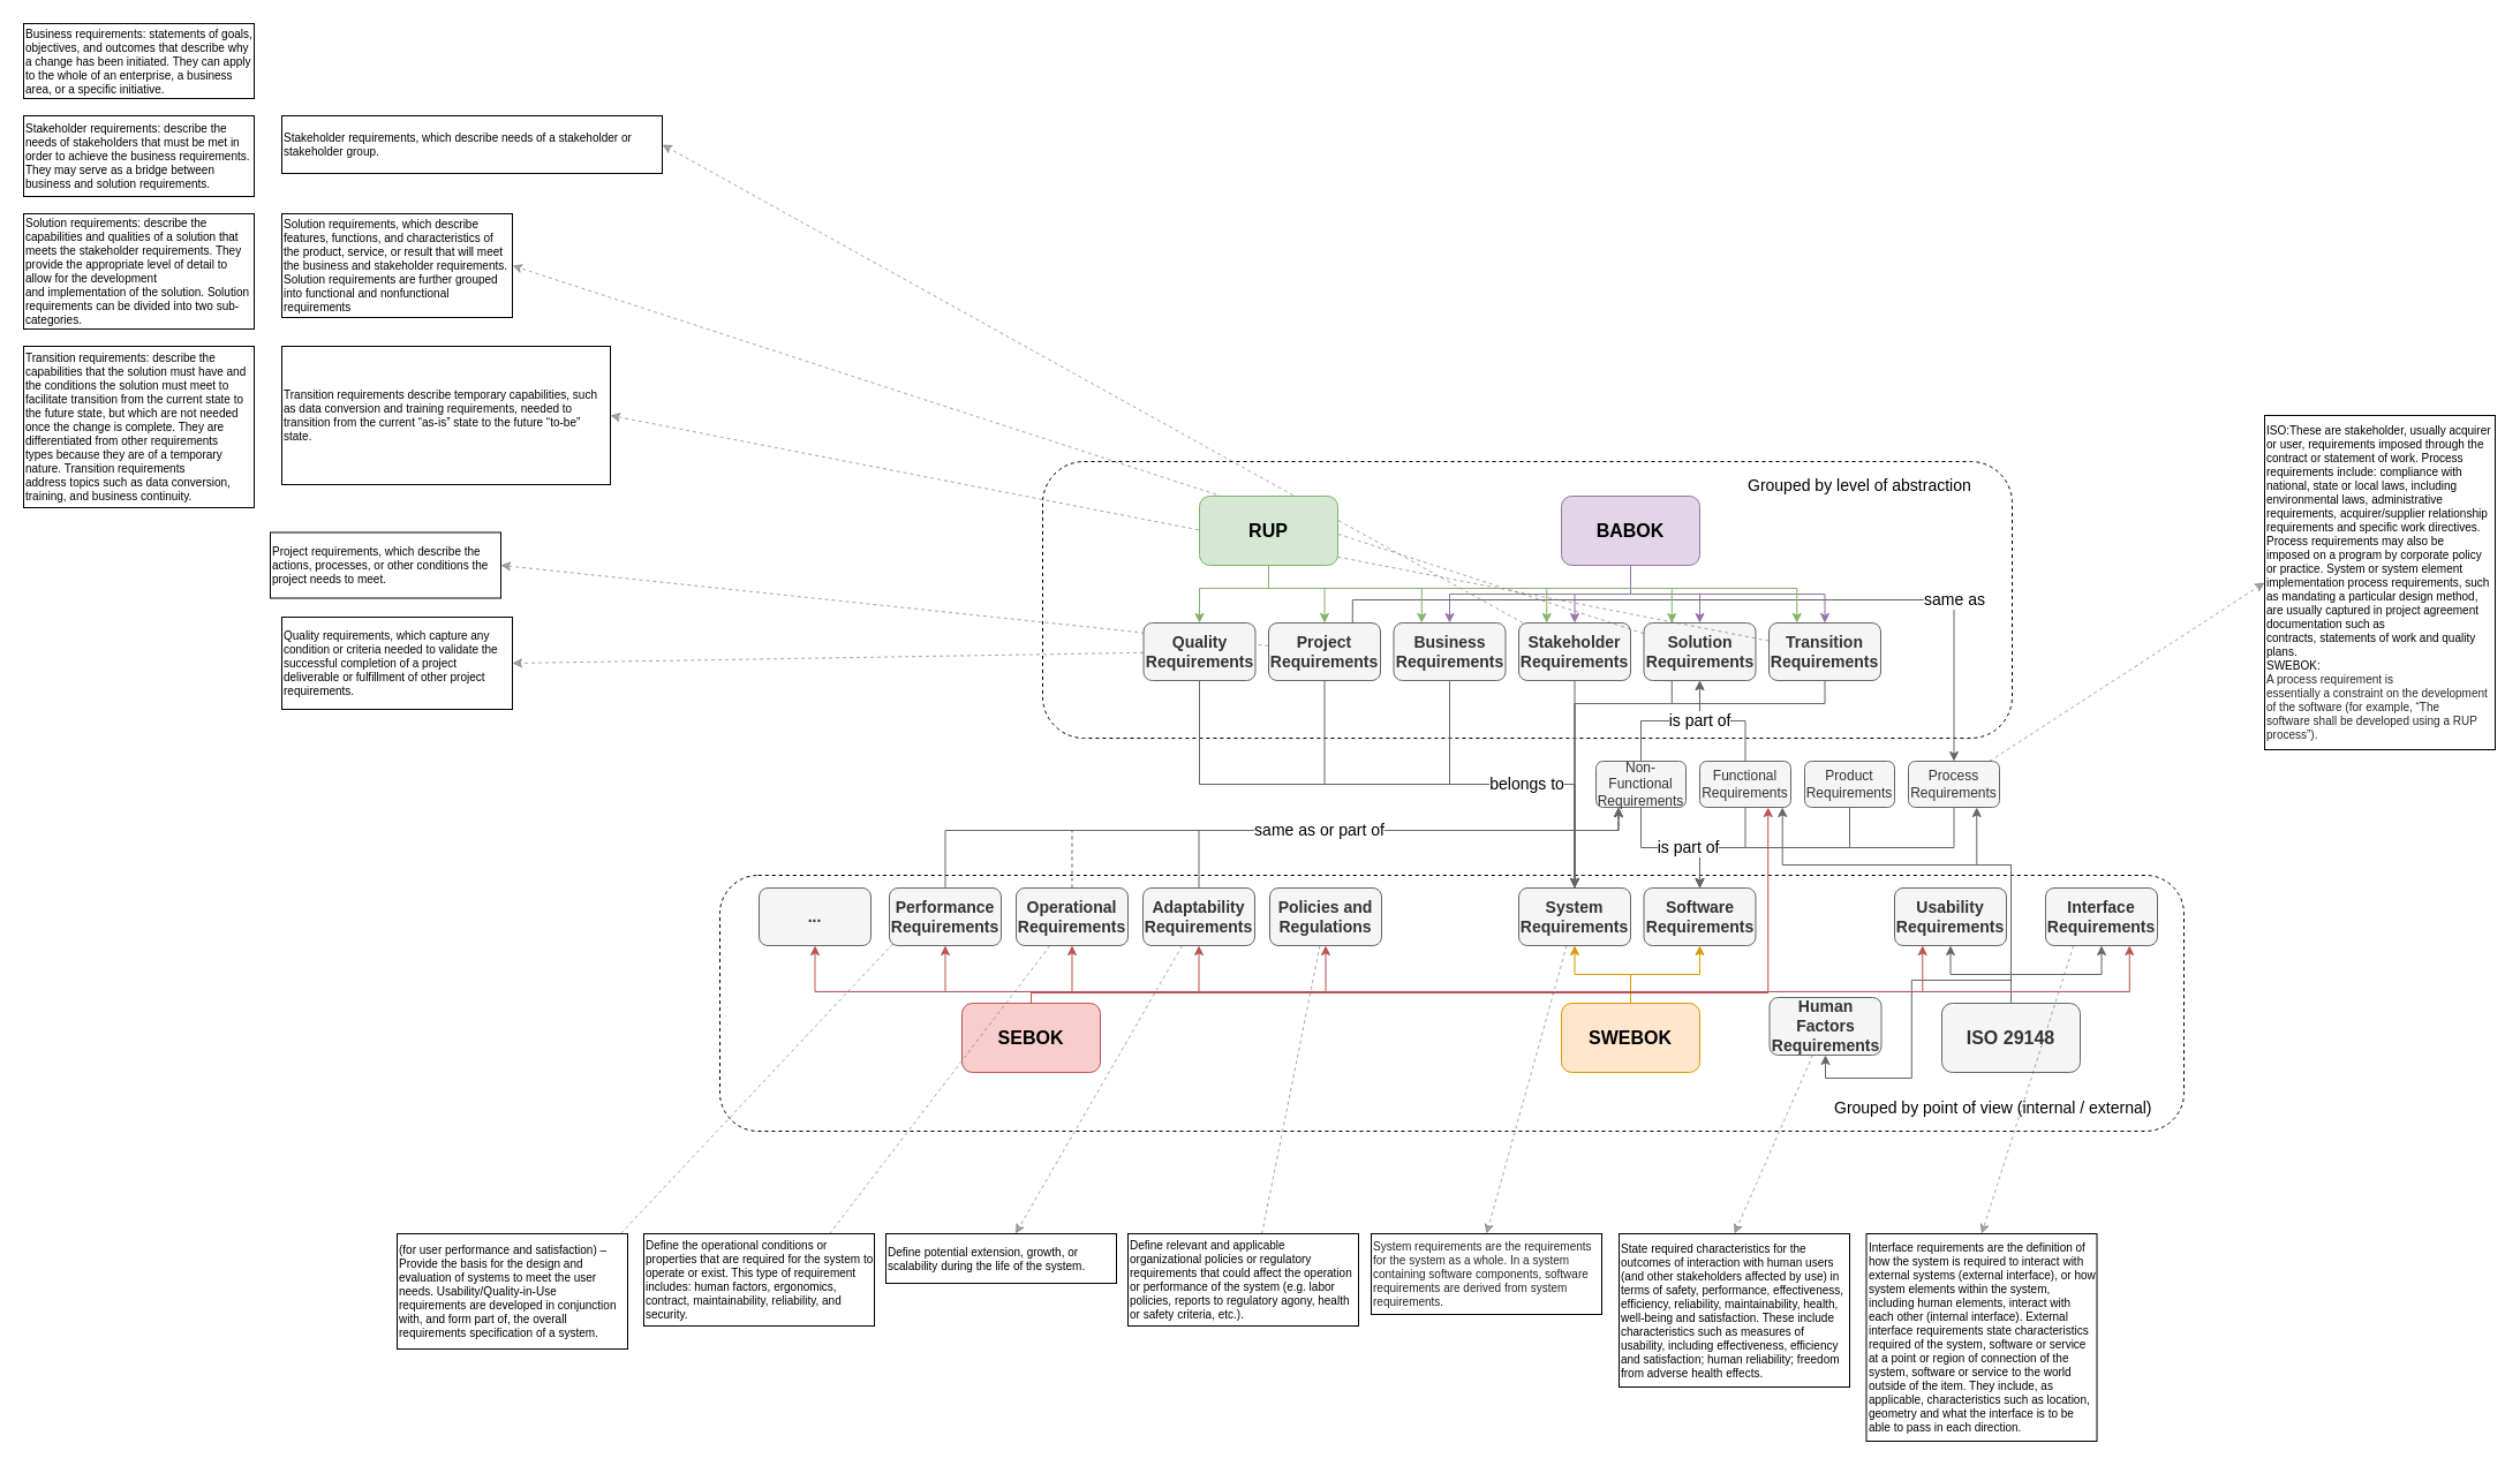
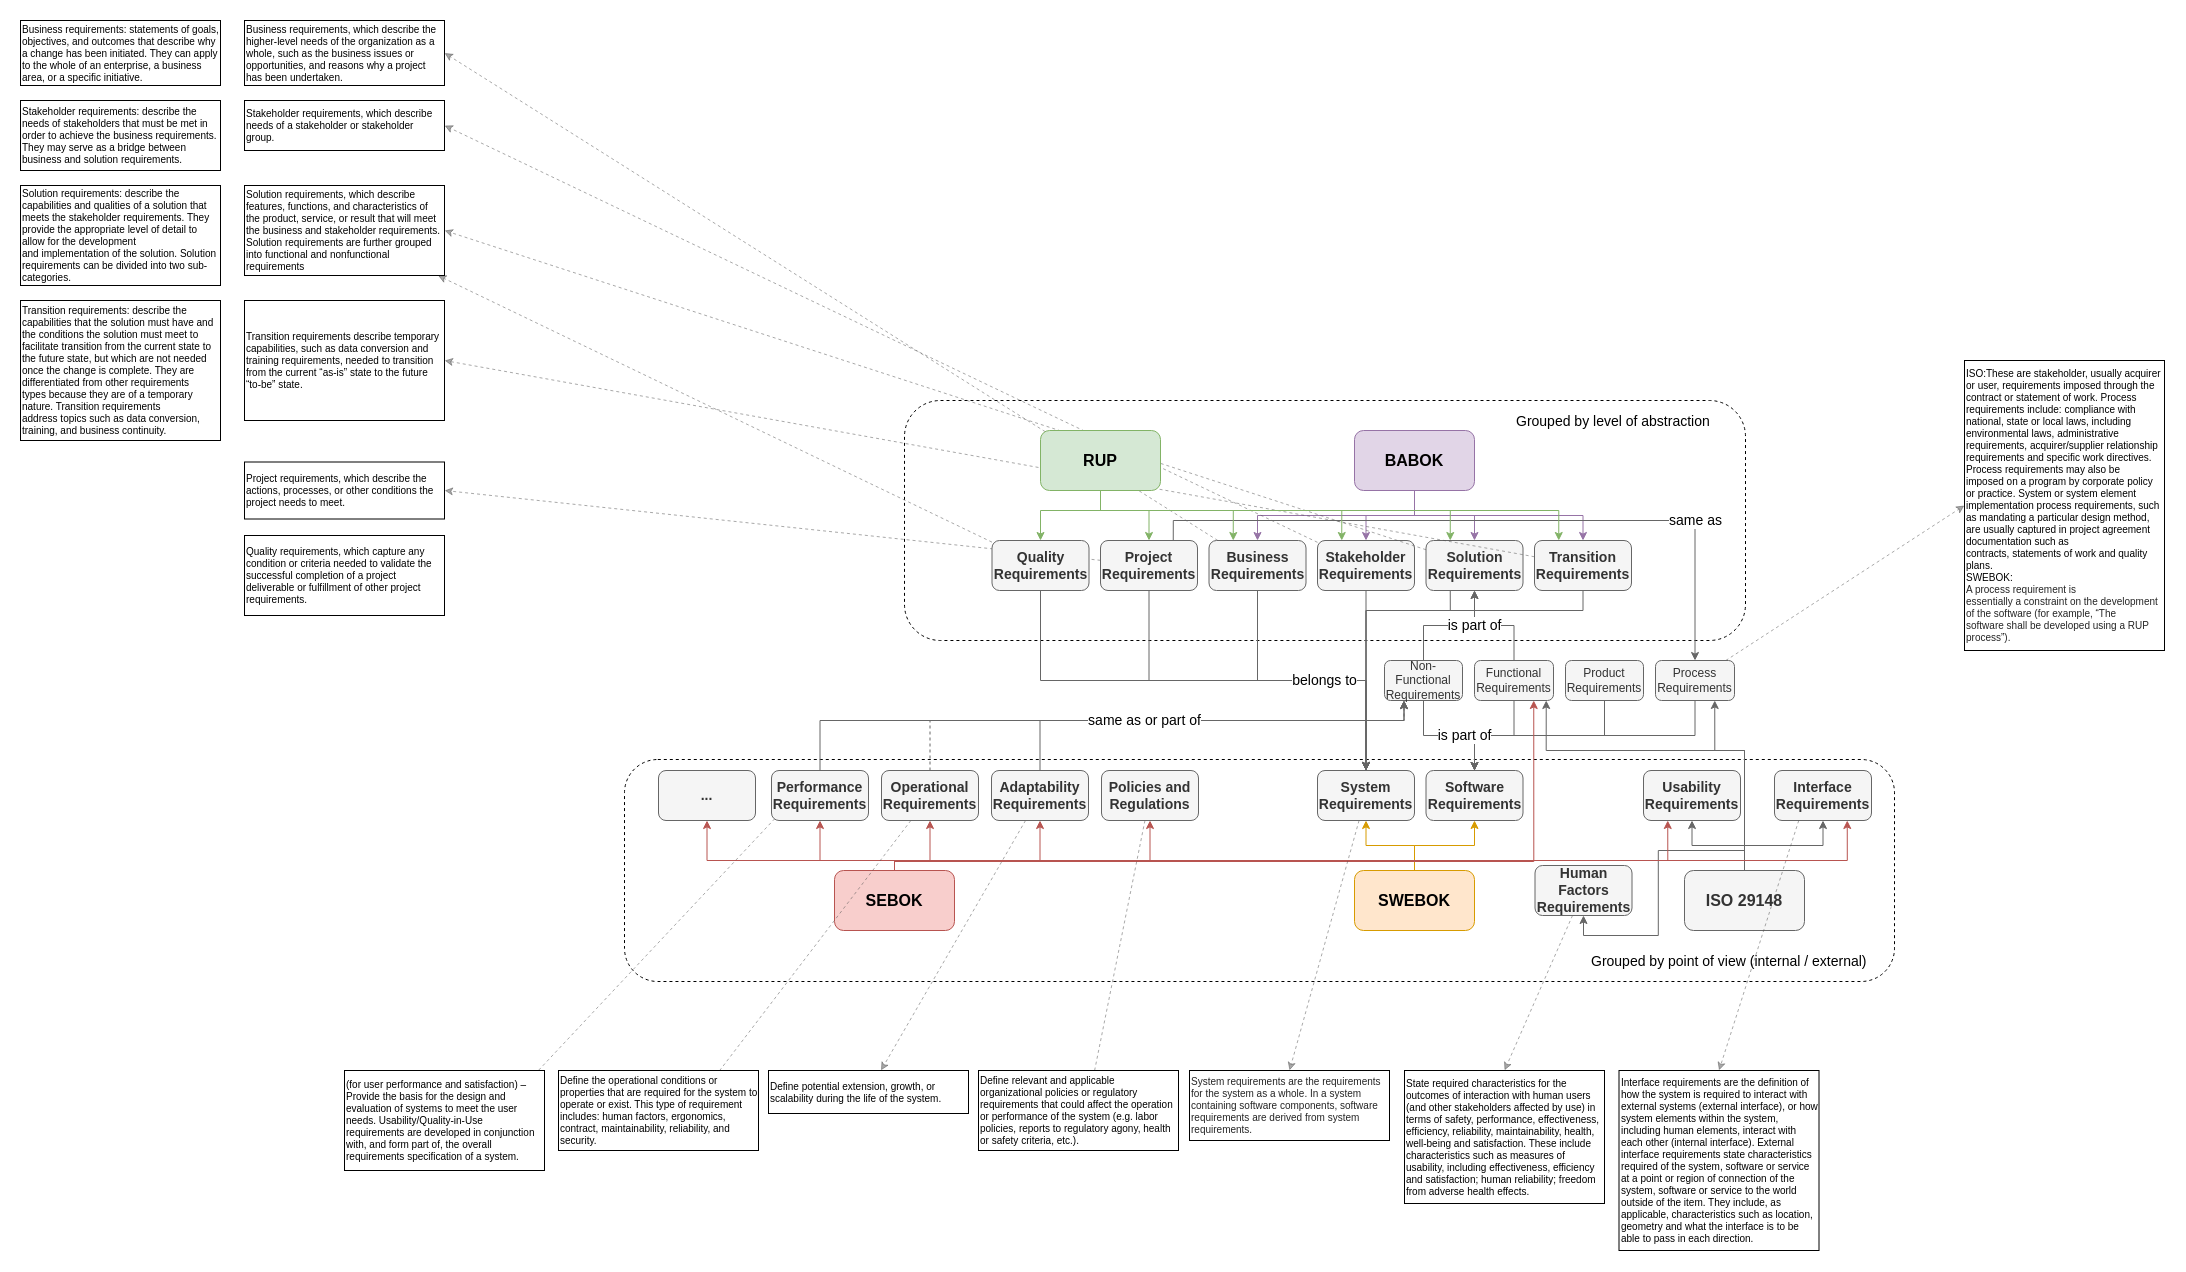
+ <mxCell id="72" value="&lt;div&gt;Business requirements, which describe the higher-level needs of the organization as a whole, such as the&amp;nbsp;&lt;span&gt;business issues or opportunities, and reasons why a project has been undertaken.&lt;/span&gt;&lt;/div&gt;" style="rounded=0;whiteSpace=wrap;html=1;fontSize=10;align=left;" parent="1" vertex="1"><mxGeometry x="244" y="20" width="200" height="65" as="geometry" /></mxCell>
+ <mxCell id="9" style="edgeStyle=none;rounded=0;orthogonalLoop=1;jettySize=auto;html=1;entryX=1;entryY=0.5;entryDx=0;entryDy=0;dashed=1;strokeColor=#525252;fillColor=#f8cecc;fontSize=10;opacity=50;" parent="1" source="11" target="72" edge="1"><mxGeometry relative="1" as="geometry" /></mxCell>
- <mxCell id="73" value="Stakeholder requirements, which describe needs of a stakeholder or stakeholder group." style="rounded=0;whiteSpace=wrap;html=1;fontSize=10;align=left;" parent="1" vertex="1"><mxGeometry x="244" y="100" width="330" height="50" as="geometry" /></mxCell>
+ <mxCell id="73" value="Stakeholder requirements, which describe needs of a stakeholder or stakeholder group." style="rounded=0;whiteSpace=wrap;html=1;fontSize=10;align=left;" parent="1" vertex="1"><mxGeometry x="244" y="100" width="200" height="50" as="geometry" /></mxCell>
- <mxCell id="75" value="&lt;div&gt;Transition requirements describe temporary capabilities, such as data conversion and training&amp;nbsp;&lt;span&gt;requirements, needed to transition from the current “as-is” state to the future “to-be” state.&lt;/span&gt;&lt;/div&gt;" style="rounded=0;whiteSpace=wrap;html=1;fontSize=10;align=left;" parent="1" vertex="1"><mxGeometry x="244" y="300" width="285" height="120" as="geometry" /></mxCell>
+ <mxCell id="75" value="&lt;div&gt;Transition requirements describe temporary capabilities, such as data conversion and training&amp;nbsp;&lt;span&gt;requirements, needed to transition from the current “as-is” state to the future “to-be” state.&lt;/span&gt;&lt;/div&gt;" style="rounded=0;whiteSpace=wrap;html=1;fontSize=10;align=left;" parent="1" vertex="1"><mxGeometry x="244" y="300" width="200" height="120" as="geometry" /></mxCell>
- <mxCell id="76" value="&lt;div&gt;Project requirements, which describe the actions, processes, or other conditions the project needs&amp;nbsp;&lt;span&gt;to meet.&lt;/span&gt;&lt;/div&gt;" style="rounded=0;whiteSpace=wrap;html=1;fontSize=10;align=left;" parent="1" vertex="1"><mxGeometry x="234" y="461.5" width="200" height="57" as="geometry" /></mxCell>
+ <mxCell id="76" value="&lt;div&gt;Project requirements, which describe the actions, processes, or other conditions the project needs&amp;nbsp;&lt;span&gt;to meet.&lt;/span&gt;&lt;/div&gt;" style="rounded=0;whiteSpace=wrap;html=1;fontSize=10;align=left;" parent="1" vertex="1"><mxGeometry x="244" y="461.5" width="200" height="57" as="geometry" /></mxCell>
- <mxCell id="25" style="edgeStyle=none;rounded=0;orthogonalLoop=1;jettySize=auto;html=1;entryX=1;entryY=0.5;entryDx=0;entryDy=0;dashed=1;strokeColor=#525252;fillColor=#f8cecc;fontSize=10;opacity=50;" parent="1" source="26" target="77" edge="1"><mxGeometry relative="1" as="geometry" /></mxCell>
+ <mxCell id="25" style="edgeStyle=none;rounded=0;orthogonalLoop=1;jettySize=auto;html=1;dashed=1;strokeColor=#525252;fillColor=#f8cecc;fontSize=10;opacity=50;" parent="1" source="26" target="74" edge="1"><mxGeometry relative="1" as="geometry" /></mxCell>
